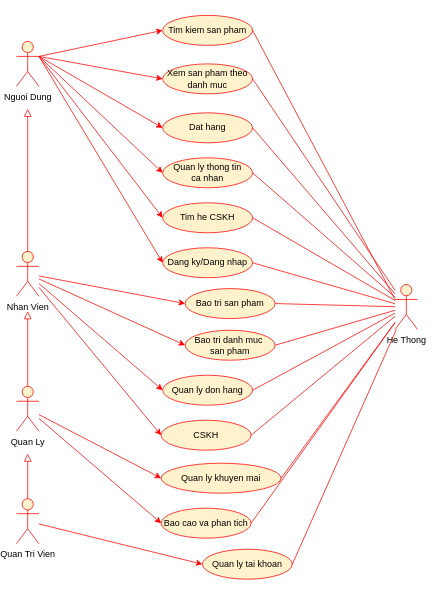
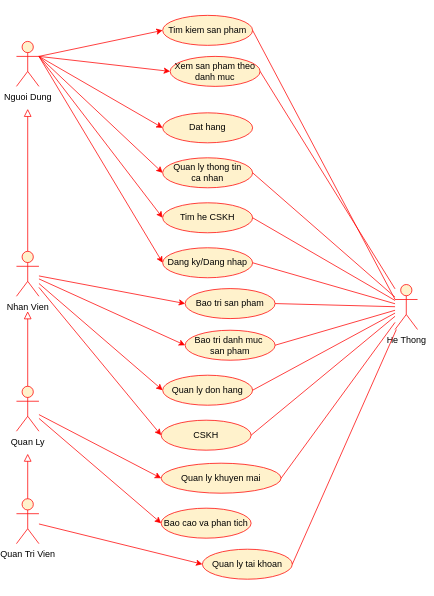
- <mxCell id="3" value="Xem san pham theo danh muc" style="ellipse;whiteSpace=wrap;html=1;fillColor=#fff2cc;strokeColor=#FF0000;" parent="1" vertex="1"><mxGeometry x="215" y="84.72" width="120" height="40" as="geometry" /></mxCell>
+ <mxCell id="3" value="Xem san pham theo danh muc" style="ellipse;whiteSpace=wrap;html=1;fillColor=#fff2cc;strokeColor=#FF0000;" parent="1" vertex="1"><mxGeometry x="225" y="74.72" width="120" height="40" as="geometry" /></mxCell>
- <mxCell id="18" value="" style="endArrow=none;html=1;rounded=0;entryX=1;entryY=0.5;entryDx=0;entryDy=0;strokeColor=#FF0000;" parent="1" source="15" target="4" edge="1"><mxGeometry width="50" height="50" relative="1" as="geometry"><mxPoint x="550" y="150" as="sourcePoint" /><mxPoint x="350" y="150" as="targetPoint" /></mxGeometry></mxCell>
- <mxCell id="46" value="" style="endArrow=none;html=1;rounded=0;strokeColor=#FF0000;entryX=1;entryY=0.5;entryDx=0;entryDy=0;" parent="1" source="15" target="29" edge="1"><mxGeometry width="50" height="50" relative="1" as="geometry"><mxPoint x="580" y="421" as="sourcePoint" /><mxPoint x="350" y="600" as="targetPoint" /></mxGeometry></mxCell>
